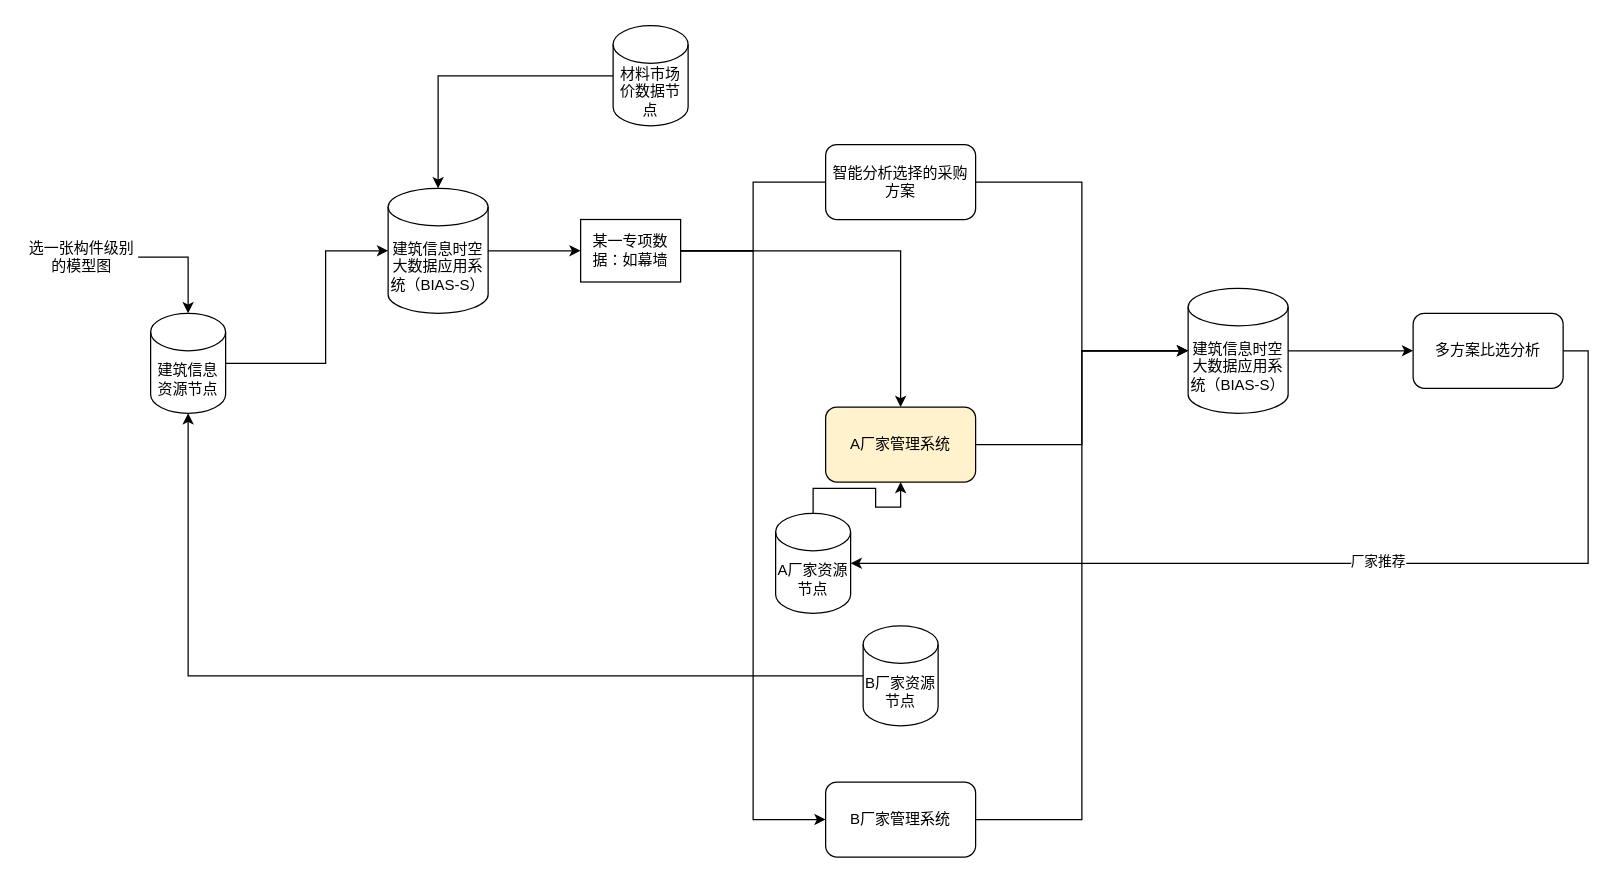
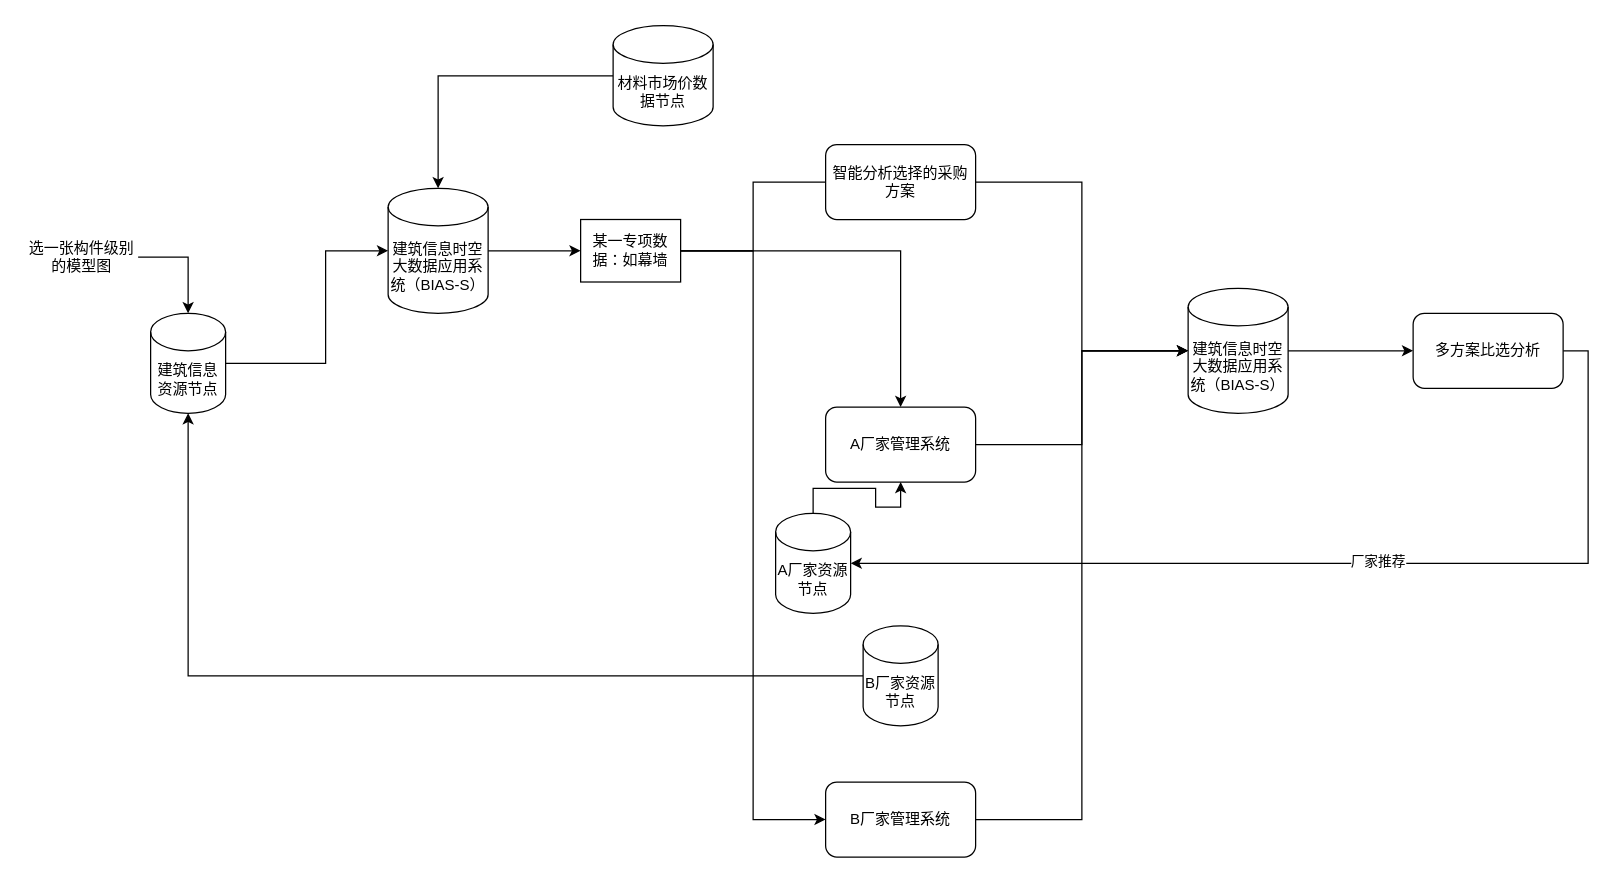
- <mxCell id="11" value="材料市场价数据节点" style="shape=cylinder3;whiteSpace=wrap;html=1;boundedLbl=1;backgroundOutline=1;size=15;" vertex="1" parent="1"><mxGeometry x="490" y="20" width="60" height="80" as="geometry" /></mxCell>
+ <mxCell id="11" value="材料市场价数据节点" style="shape=cylinder3;whiteSpace=wrap;html=1;boundedLbl=1;backgroundOutline=1;size=15;" vertex="1" parent="1"><mxGeometry x="490" y="20" width="80" height="80" as="geometry" /></mxCell>
- <mxCell id="21" value="A厂家管理系统" style="rounded=1;whiteSpace=wrap;html=1;fillColor=#fff2cc;" vertex="1" parent="1"><mxGeometry x="660" y="325" width="120" height="60" as="geometry" /></mxCell>
+ <mxCell id="21" value="A厂家管理系统" style="rounded=1;whiteSpace=wrap;html=1;" vertex="1" parent="1"><mxGeometry x="660" y="325" width="120" height="60" as="geometry" /></mxCell>
